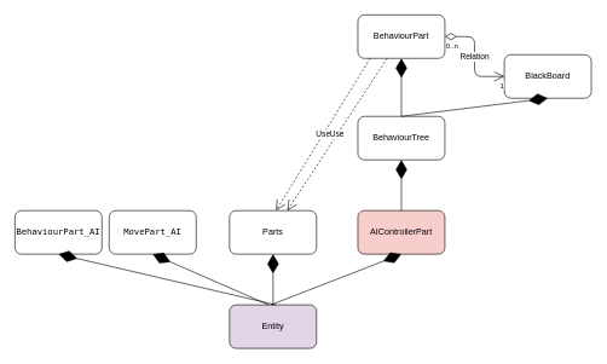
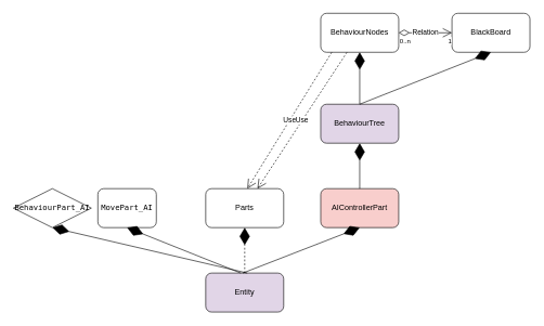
- <mxCell id="8" value="BehaviourPart" style="rounded=1;whiteSpace=wrap;html=1;" parent="1" vertex="1"><mxGeometry x="493" y="20" width="120" height="60" as="geometry" /></mxCell>
+ <mxCell id="8" value="BehaviourNodes" style="rounded=1;whiteSpace=wrap;html=1;" parent="1" vertex="1"><mxGeometry x="493" y="20" width="120" height="60" as="geometry" /></mxCell>
- <mxCell id="10" value="BlackBoard" style="rounded=1;whiteSpace=wrap;html=1;" parent="1" vertex="1"><mxGeometry x="695" y="75" width="120" height="60" as="geometry" /></mxCell>
+ <mxCell id="10" value="BlackBoard" style="rounded=1;whiteSpace=wrap;html=1;" parent="1" vertex="1"><mxGeometry x="695" y="20" width="120" height="60" as="geometry" /></mxCell>
- <mxCell id="7" value="BehaviourTree&lt;br&gt;" style="rounded=1;whiteSpace=wrap;html=1;" parent="1" vertex="1"><mxGeometry x="493" y="160" width="120" height="60" as="geometry" /></mxCell>
+ <mxCell id="7" value="BehaviourTree&lt;br&gt;" style="rounded=1;whiteSpace=wrap;html=1;fillColor=#e1d5e7;" parent="1" vertex="1"><mxGeometry x="493" y="160" width="120" height="60" as="geometry" /></mxCell>
- <mxCell id="16" value="&lt;pre&gt;BehaviourPart_AI&lt;/pre&gt;" style="rounded=1;whiteSpace=wrap;html=1;" vertex="1" parent="1"><mxGeometry x="20" y="290" width="120" height="60" as="geometry" /></mxCell>
+ <mxCell id="16" value="&lt;pre&gt;BehaviourPart_AI&lt;/pre&gt;" style="rhombus;whiteSpace=wrap;html=1;" vertex="1" parent="1"><mxGeometry x="20" y="290" width="120" height="60" as="geometry" /></mxCell>
- <mxCell id="18" value="&lt;pre&gt;MovePart_AI&lt;/pre&gt;" style="rounded=1;whiteSpace=wrap;html=1;" vertex="1" parent="1"><mxGeometry x="150" y="290" width="120" height="60" as="geometry" /></mxCell>
+ <mxCell id="18" value="&lt;pre&gt;MovePart_AI&lt;/pre&gt;" style="rounded=1;whiteSpace=wrap;html=1;" vertex="1" parent="1"><mxGeometry x="150" y="290" width="90" height="60" as="geometry" /></mxCell>
- <mxCell id="11" value="" style="endArrow=diamondThin;endFill=1;endSize=24;html=1;exitX=0.5;exitY=0;exitDx=0;exitDy=0;" parent="1" source="2" target="3" edge="1"><mxGeometry width="160" relative="1" as="geometry"><mxPoint x="383" y="430" as="sourcePoint" /><mxPoint x="563" y="360" as="targetPoint" /></mxGeometry></mxCell>
+ <mxCell id="11" value="" style="endArrow=diamondThin;endFill=1;endSize=24;html=1;exitX=0.5;exitY=0;exitDx=0;exitDy=0;dashed=1;" parent="1" source="2" target="3" edge="1"><mxGeometry width="160" relative="1" as="geometry"><mxPoint x="383" y="430" as="sourcePoint" /><mxPoint x="563" y="360" as="targetPoint" /></mxGeometry></mxCell>
